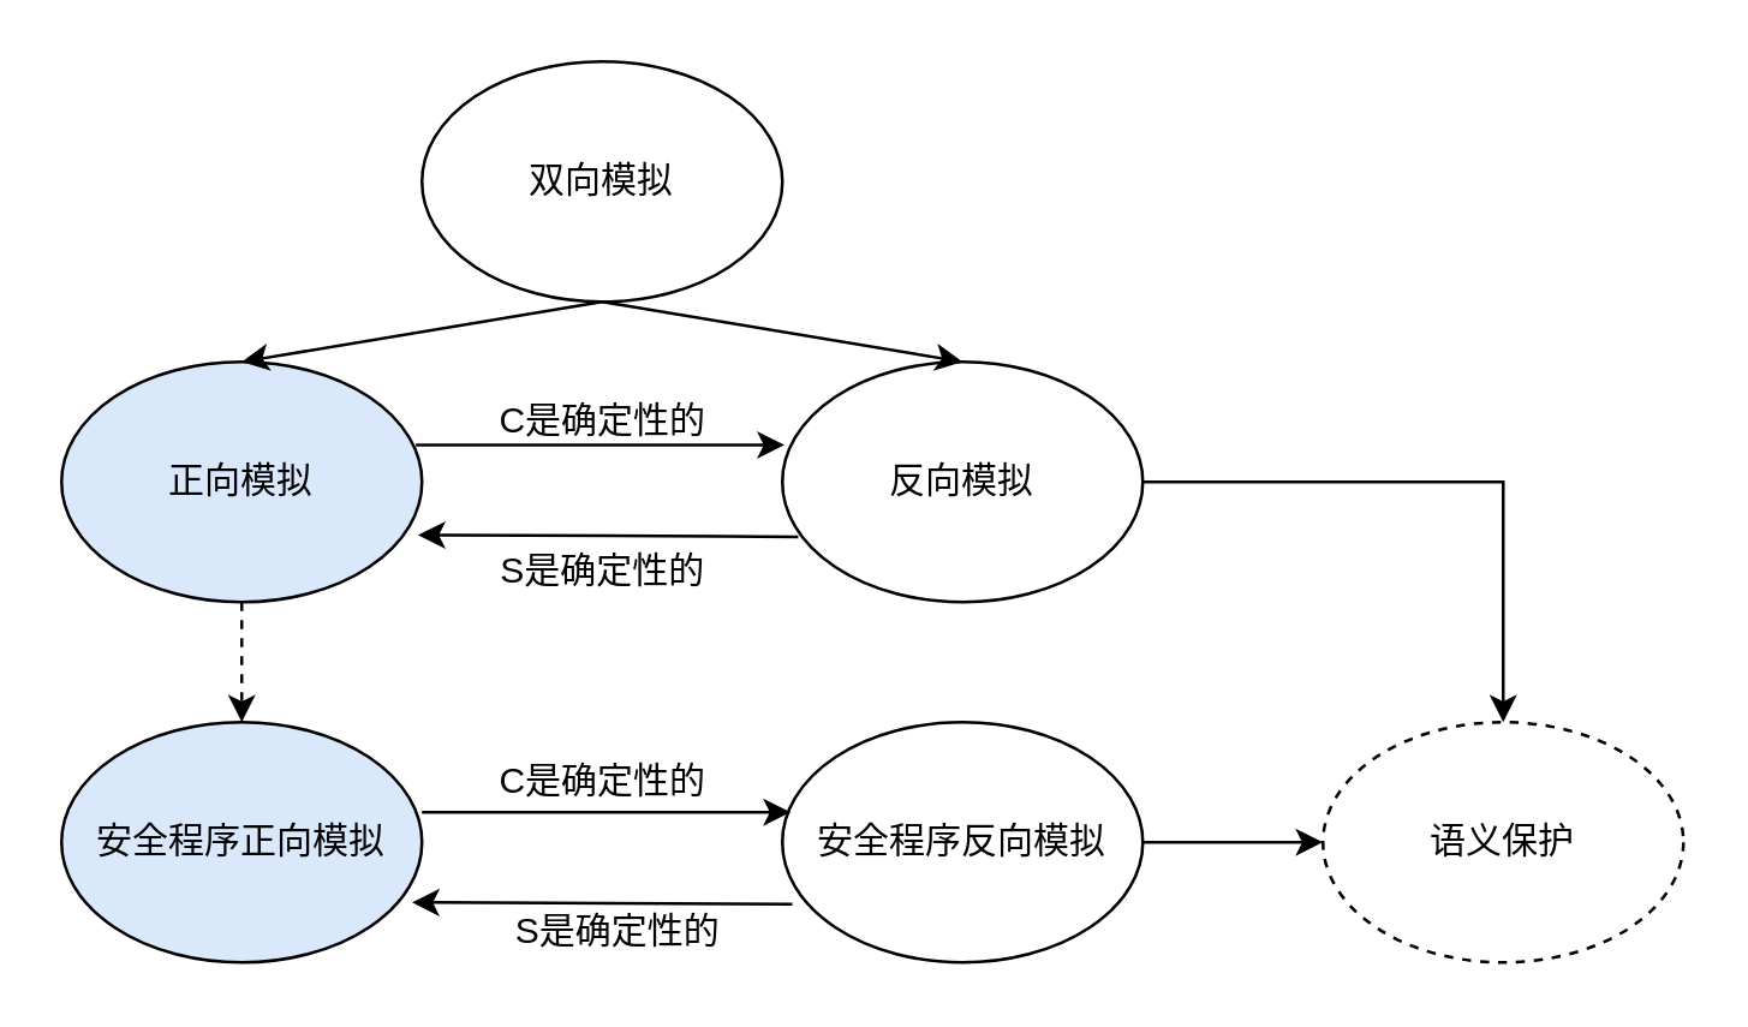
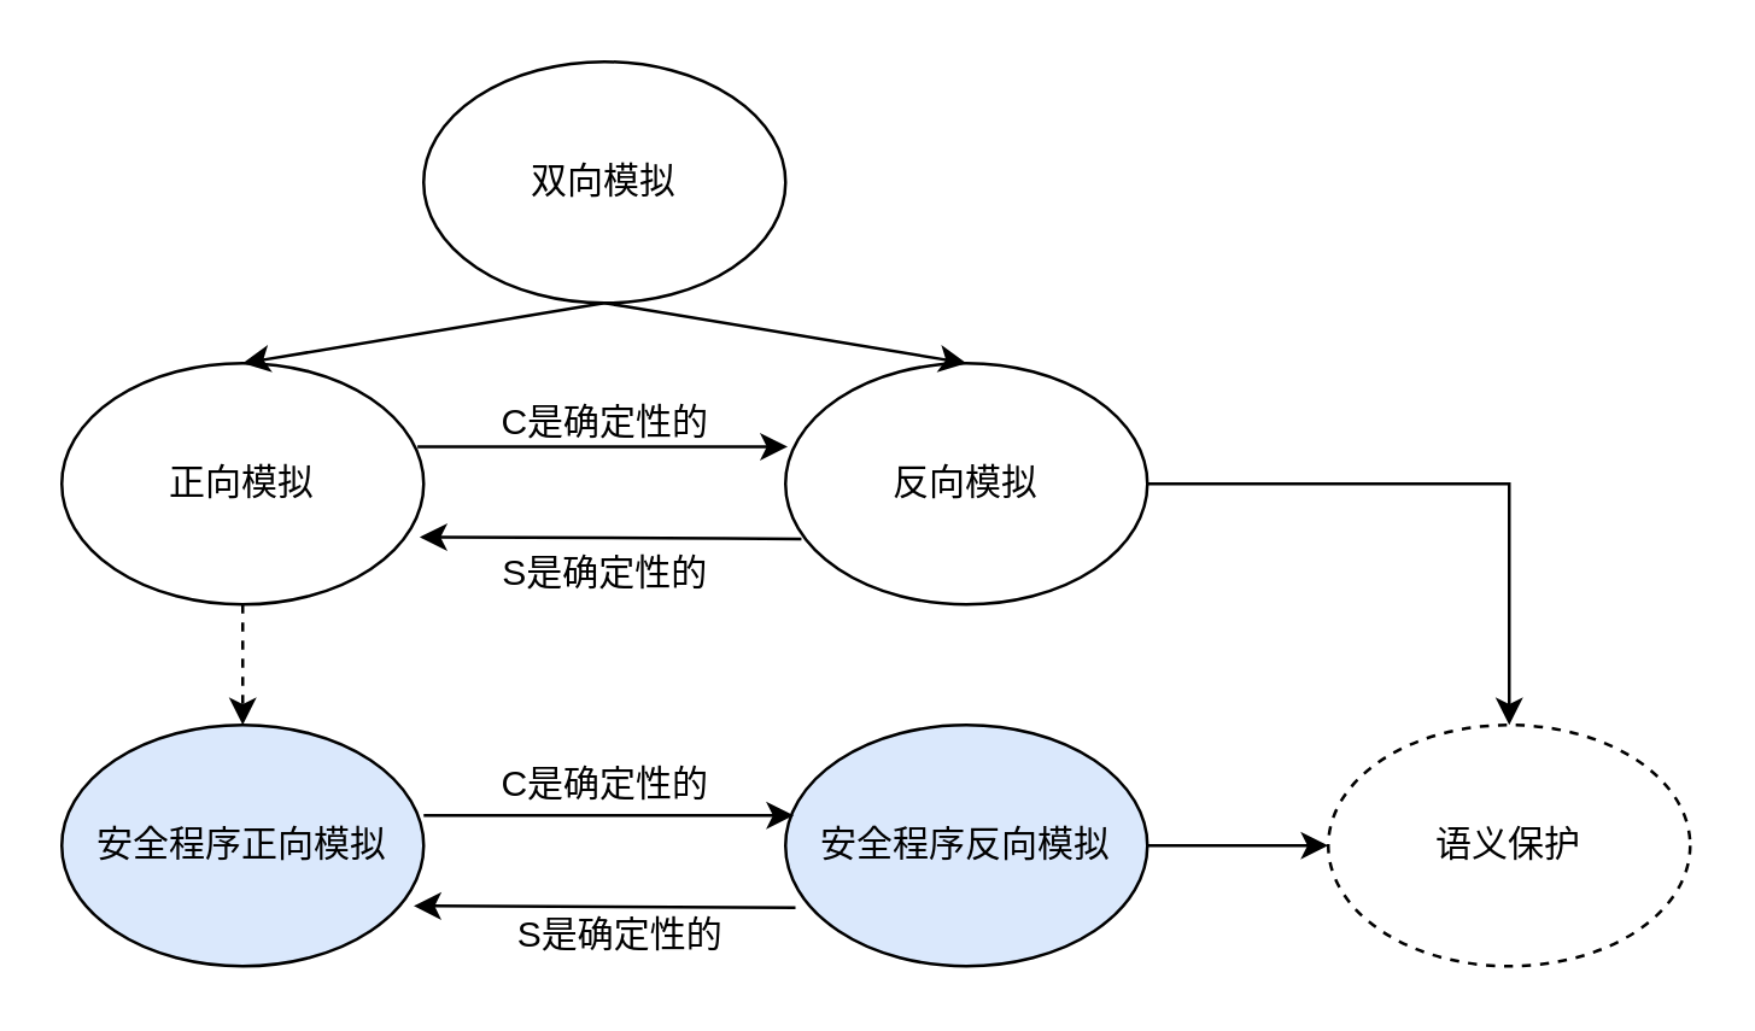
- <mxCell id="4" value="正向模拟" style="ellipse;whiteSpace=wrap;html=1;fillColor=#dae8fc;" vertex="1" parent="1"><mxGeometry x="20" y="120" width="120" height="80" as="geometry" /></mxCell>
+ <mxCell id="4" value="正向模拟" style="ellipse;whiteSpace=wrap;html=1;" vertex="1" parent="1"><mxGeometry x="20" y="120" width="120" height="80" as="geometry" /></mxCell>
- <mxCell id="9" value="安全程序反向模拟" style="ellipse;whiteSpace=wrap;html=1;" vertex="1" parent="1"><mxGeometry x="260" y="240" width="120" height="80" as="geometry" /></mxCell>
+ <mxCell id="9" value="安全程序反向模拟" style="ellipse;whiteSpace=wrap;html=1;fillColor=#dae8fc;" vertex="1" parent="1"><mxGeometry x="260" y="240" width="120" height="80" as="geometry" /></mxCell>
